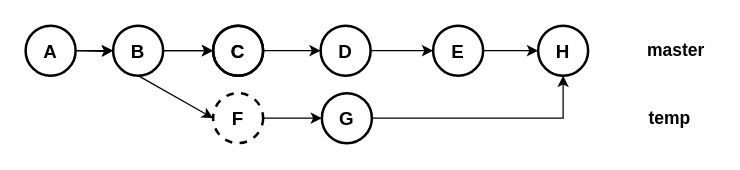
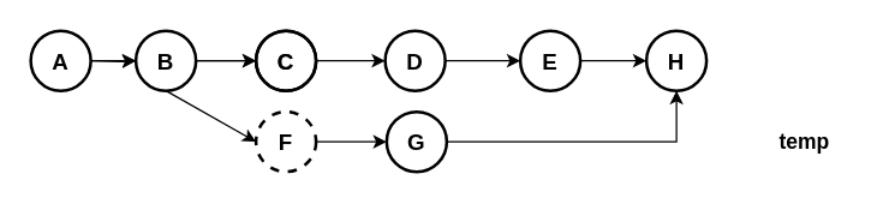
- <mxCell id="16" value="&lt;font color=&quot;#000000&quot; style=&quot;font-size: 14px;&quot;&gt;master&lt;/font&gt;" style="text;html=1;align=center;verticalAlign=middle;resizable=0;points=[];autosize=1;fontSize=14;fontStyle=1" parent="1" vertex="1"><mxGeometry x="510" y="30" width="60" height="20" as="geometry" /></mxCell>
